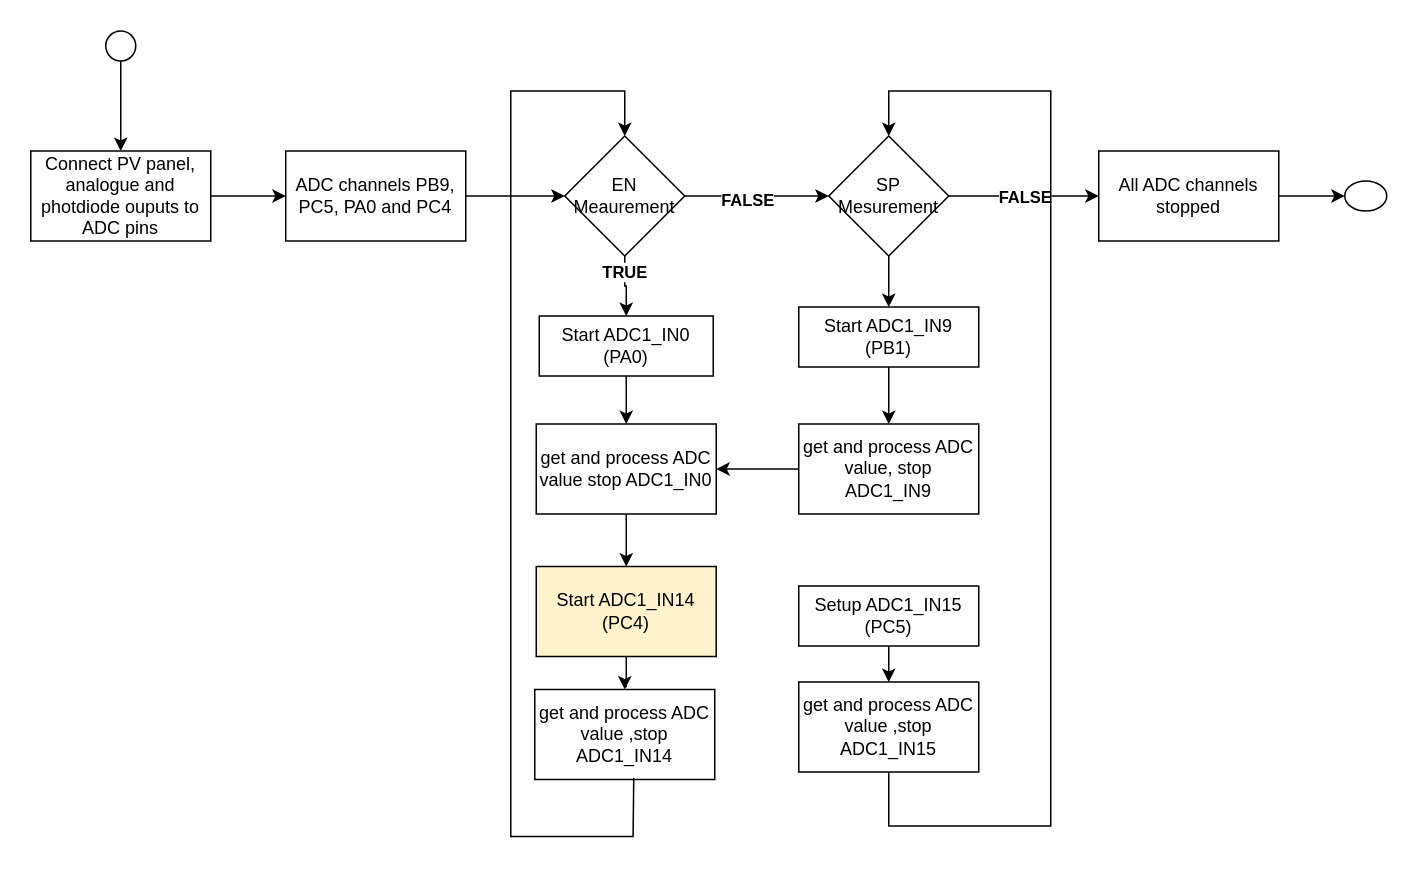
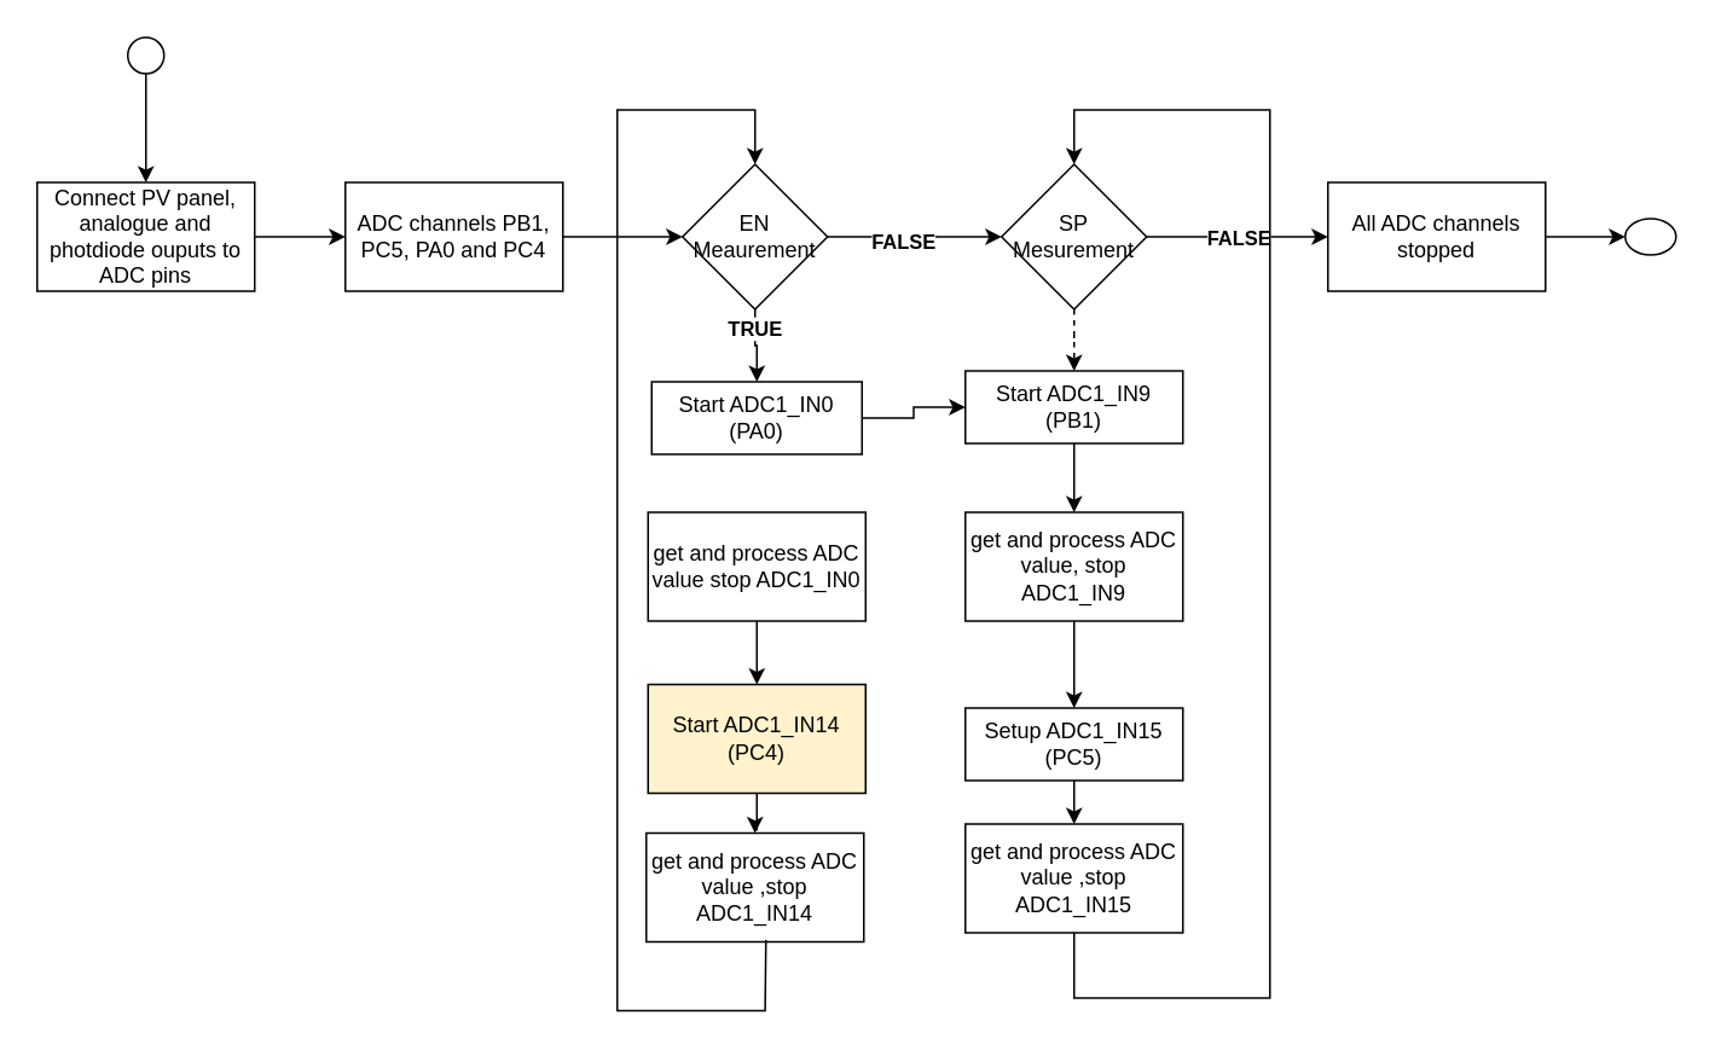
- <mxCell id="7" value="ADC channels PB9, PC5, PA0 and PC4" style="whiteSpace=wrap;html=1;" parent="1" vertex="1"><mxGeometry x="190" y="100" width="120" height="60" as="geometry" /></mxCell>
+ <mxCell id="7" value="ADC channels PB1, PC5, PA0 and PC4" style="whiteSpace=wrap;html=1;" parent="1" vertex="1"><mxGeometry x="190" y="100" width="120" height="60" as="geometry" /></mxCell>
- <mxCell id="22" style="edgeStyle=orthogonalEdgeStyle;rounded=0;orthogonalLoop=1;jettySize=auto;html=1;entryX=0.5;entryY=0;entryDx=0;entryDy=0;" edge="1" parent="1" source="23" target="9"><mxGeometry relative="1" as="geometry" /></mxCell>
+ <mxCell id="22" style="edgeStyle=orthogonalEdgeStyle;rounded=0;orthogonalLoop=1;jettySize=auto;html=1;entryX=0.5;entryY=0;entryDx=0;entryDy=0;dashed=1;" edge="1" parent="1" source="23" target="9"><mxGeometry relative="1" as="geometry" /></mxCell>
- <mxCell id="26" value="" style="edgeStyle=orthogonalEdgeStyle;rounded=0;orthogonalLoop=1;jettySize=auto;html=1;" edge="1" parent="1" source="27" target="29"><mxGeometry relative="1" as="geometry" /></mxCell>
+ <mxCell id="26" value="" style="edgeStyle=orthogonalEdgeStyle;rounded=0;orthogonalLoop=1;jettySize=auto;html=1;" edge="1" parent="1" source="27" target="9"><mxGeometry relative="1" as="geometry" /></mxCell>
- <mxCell id="10" value="" style="edgeStyle=orthogonalEdgeStyle;rounded=0;orthogonalLoop=1;jettySize=auto;html=1;" parent="1" source="11" target="29" edge="1"><mxGeometry relative="1" as="geometry" /></mxCell>
+ <mxCell id="10" value="" style="edgeStyle=orthogonalEdgeStyle;rounded=0;orthogonalLoop=1;jettySize=auto;html=1;" parent="1" source="11" target="13" edge="1"><mxGeometry relative="1" as="geometry" /></mxCell>
